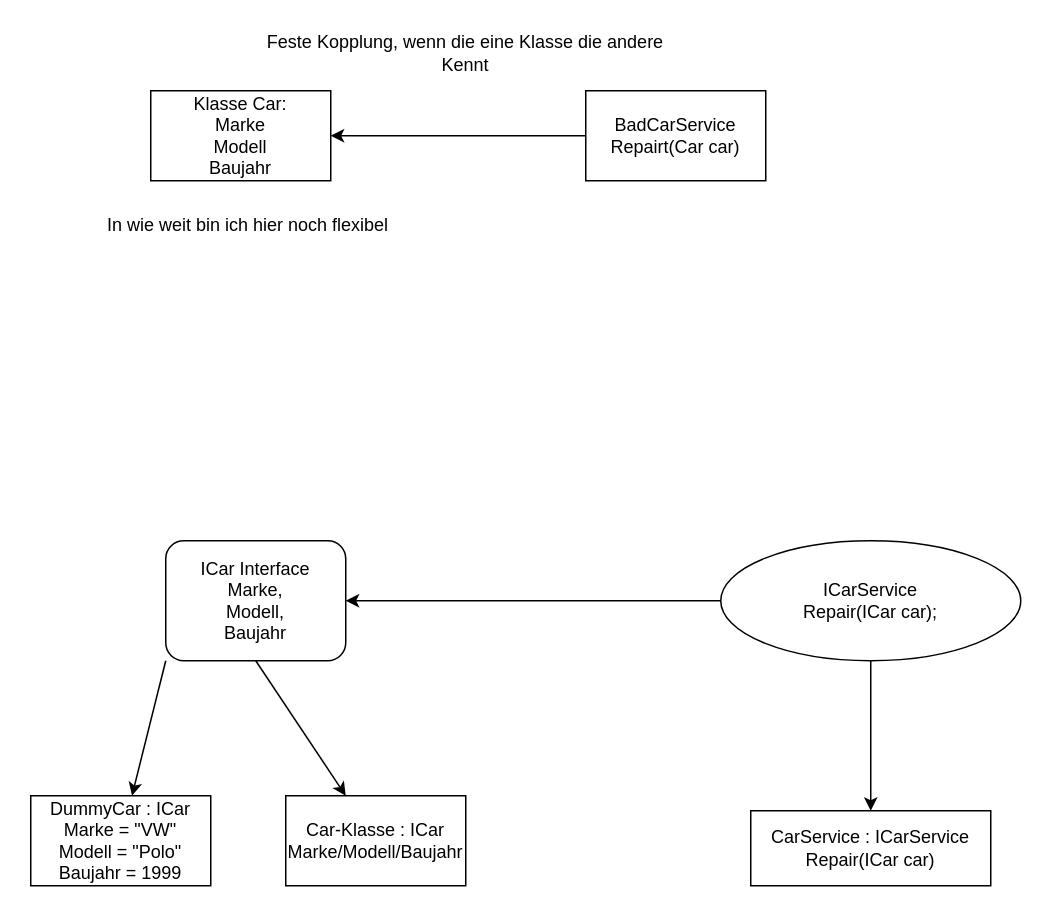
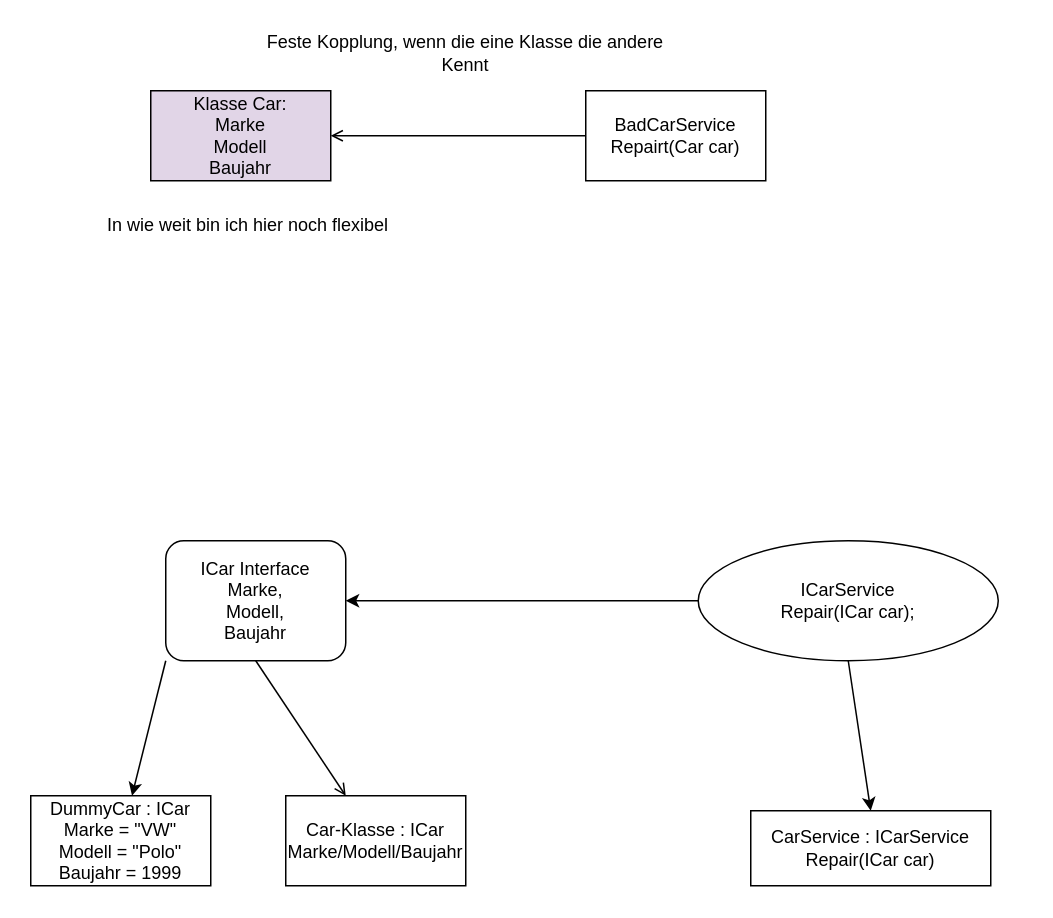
- <mxCell id="3" value="Klasse Car:&lt;br&gt;Marke&lt;br&gt;Modell&lt;br&gt;Baujahr" style="rounded=0;whiteSpace=wrap;html=1;" vertex="1" parent="1"><mxGeometry x="100" y="60" width="120" height="60" as="geometry" /></mxCell>
+ <mxCell id="3" value="Klasse Car:&lt;br&gt;Marke&lt;br&gt;Modell&lt;br&gt;Baujahr" style="rounded=0;whiteSpace=wrap;html=1;fillColor=#e1d5e7;" vertex="1" parent="1"><mxGeometry x="100" y="60" width="120" height="60" as="geometry" /></mxCell>
- <mxCell id="4" value="" style="endArrow=classic;html=1;rounded=0;exitX=0;exitY=0.5;exitDx=0;exitDy=0;" edge="1" parent="1" source="2" target="3"><mxGeometry width="50" height="50" relative="1" as="geometry"><mxPoint x="390" y="220" as="sourcePoint" /><mxPoint x="440" y="170" as="targetPoint" /></mxGeometry></mxCell>
+ <mxCell id="4" value="" style="endArrow=open;html=1;rounded=0;exitX=0;exitY=0.5;exitDx=0;exitDy=0;" edge="1" parent="1" source="2" target="3"><mxGeometry width="50" height="50" relative="1" as="geometry"><mxPoint x="390" y="220" as="sourcePoint" /><mxPoint x="440" y="170" as="targetPoint" /></mxGeometry></mxCell>
- <mxCell id="10" value="ICarService&lt;br&gt;Repair(ICar car);" style="ellipse;whiteSpace=wrap;html=1;" vertex="1" parent="1"><mxGeometry x="480" y="360" width="200" height="80" as="geometry" /></mxCell>
+ <mxCell id="10" value="ICarService&lt;br&gt;Repair(ICar car);" style="ellipse;whiteSpace=wrap;html=1;" vertex="1" parent="1"><mxGeometry x="465" y="360" width="200" height="80" as="geometry" /></mxCell>
- <mxCell id="8" value="" style="endArrow=classic;html=1;rounded=0;exitX=0.5;exitY=1;exitDx=0;exitDy=0;" edge="1" parent="1" source="7" target="9"><mxGeometry width="50" height="50" relative="1" as="geometry"><mxPoint x="390" y="520" as="sourcePoint" /><mxPoint x="260" y="520" as="targetPoint" /></mxGeometry></mxCell>
+ <mxCell id="8" value="" style="endArrow=open;html=1;rounded=0;exitX=0.5;exitY=1;exitDx=0;exitDy=0;" edge="1" parent="1" source="7" target="9"><mxGeometry width="50" height="50" relative="1" as="geometry"><mxPoint x="390" y="520" as="sourcePoint" /><mxPoint x="260" y="520" as="targetPoint" /></mxGeometry></mxCell>
